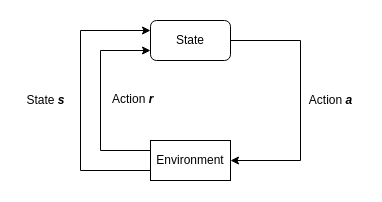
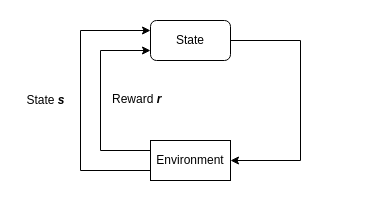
- <mxCell id="9" value="&lt;span style=&quot;color: rgb(0, 0, 0); font-family: Helvetica; font-size: 12px; font-style: normal; font-variant-ligatures: normal; font-variant-caps: normal; font-weight: 400; letter-spacing: normal; orphans: 2; text-align: center; text-indent: 0px; text-transform: none; widows: 2; word-spacing: 0px; -webkit-text-stroke-width: 0px; text-decoration-thickness: initial; text-decoration-style: initial; text-decoration-color: initial; float: none; display: inline !important;&quot;&gt;Action&amp;nbsp;&lt;/span&gt;&lt;i style=&quot;color: rgb(0, 0, 0); font-family: Helvetica; font-size: 12px; font-variant-ligatures: normal; font-variant-caps: normal; font-weight: 400; letter-spacing: normal; orphans: 2; text-align: center; text-indent: 0px; text-transform: none; widows: 2; word-spacing: 0px; -webkit-text-stroke-width: 0px; text-decoration-thickness: initial; text-decoration-style: initial; text-decoration-color: initial;&quot;&gt;&lt;b style=&quot;&quot;&gt;r&lt;/b&gt;&lt;/i&gt;" style="text;whiteSpace=wrap;html=1;" parent="1" vertex="1"><mxGeometry x="110" y="85" width="60" height="30" as="geometry" /></mxCell>
+ <mxCell id="9" value="&lt;span style=&quot;color: rgb(0, 0, 0); font-family: Helvetica; font-size: 12px; font-style: normal; font-variant-ligatures: normal; font-variant-caps: normal; font-weight: 400; letter-spacing: normal; orphans: 2; text-align: center; text-indent: 0px; text-transform: none; widows: 2; word-spacing: 0px; -webkit-text-stroke-width: 0px; text-decoration-thickness: initial; text-decoration-style: initial; text-decoration-color: initial; float: none; display: inline !important;&quot;&gt;Reward&amp;nbsp;&lt;/span&gt;&lt;i style=&quot;color: rgb(0, 0, 0); font-family: Helvetica; font-size: 12px; font-variant-ligatures: normal; font-variant-caps: normal; font-weight: 400; letter-spacing: normal; orphans: 2; text-align: center; text-indent: 0px; text-transform: none; widows: 2; word-spacing: 0px; -webkit-text-stroke-width: 0px; text-decoration-thickness: initial; text-decoration-style: initial; text-decoration-color: initial;&quot;&gt;&lt;b style=&quot;&quot;&gt;r&lt;/b&gt;&lt;/i&gt;" style="text;whiteSpace=wrap;html=1;" parent="1" vertex="1"><mxGeometry x="110" y="85" width="60" height="30" as="geometry" /></mxCell>
- <mxCell id="8" value="Action &lt;b&gt;&lt;i&gt;a&lt;/i&gt;&lt;/b&gt;" style="text;html=1;align=center;verticalAlign=middle;resizable=0;points=[];autosize=1;strokeColor=none;fillColor=none;" parent="1" vertex="1"><mxGeometry x="300" y="90" width="60" height="20" as="geometry" /></mxCell>
